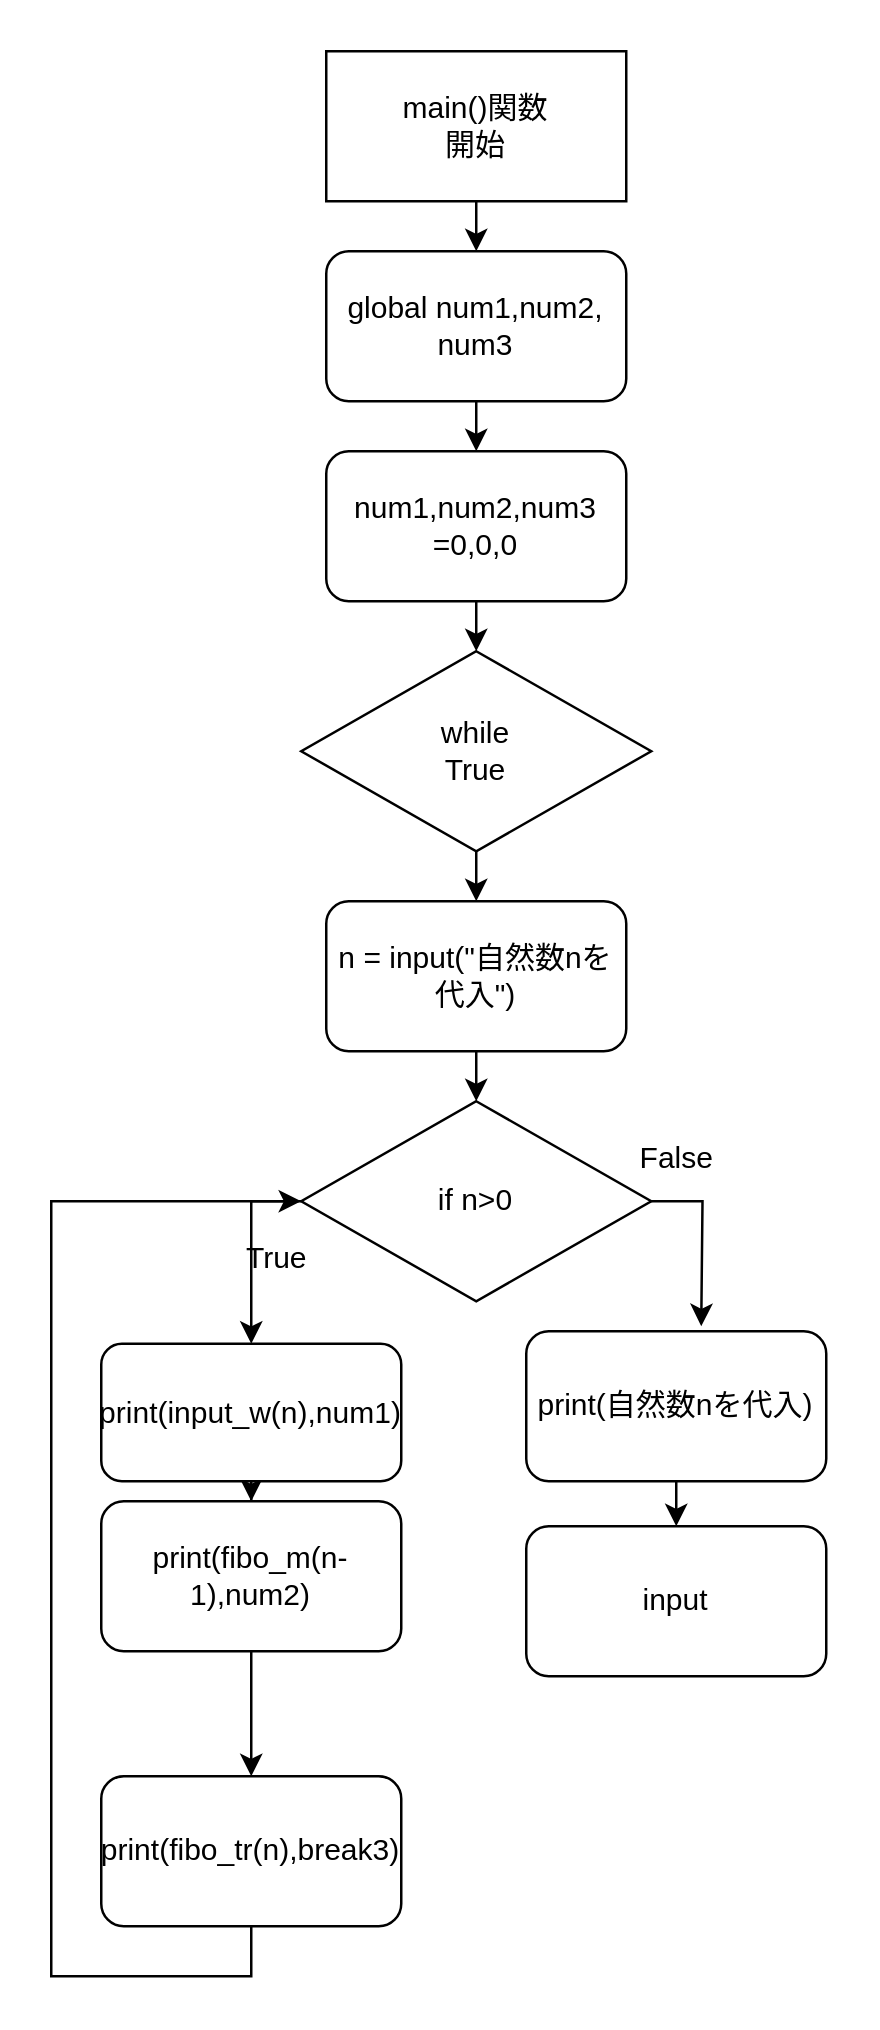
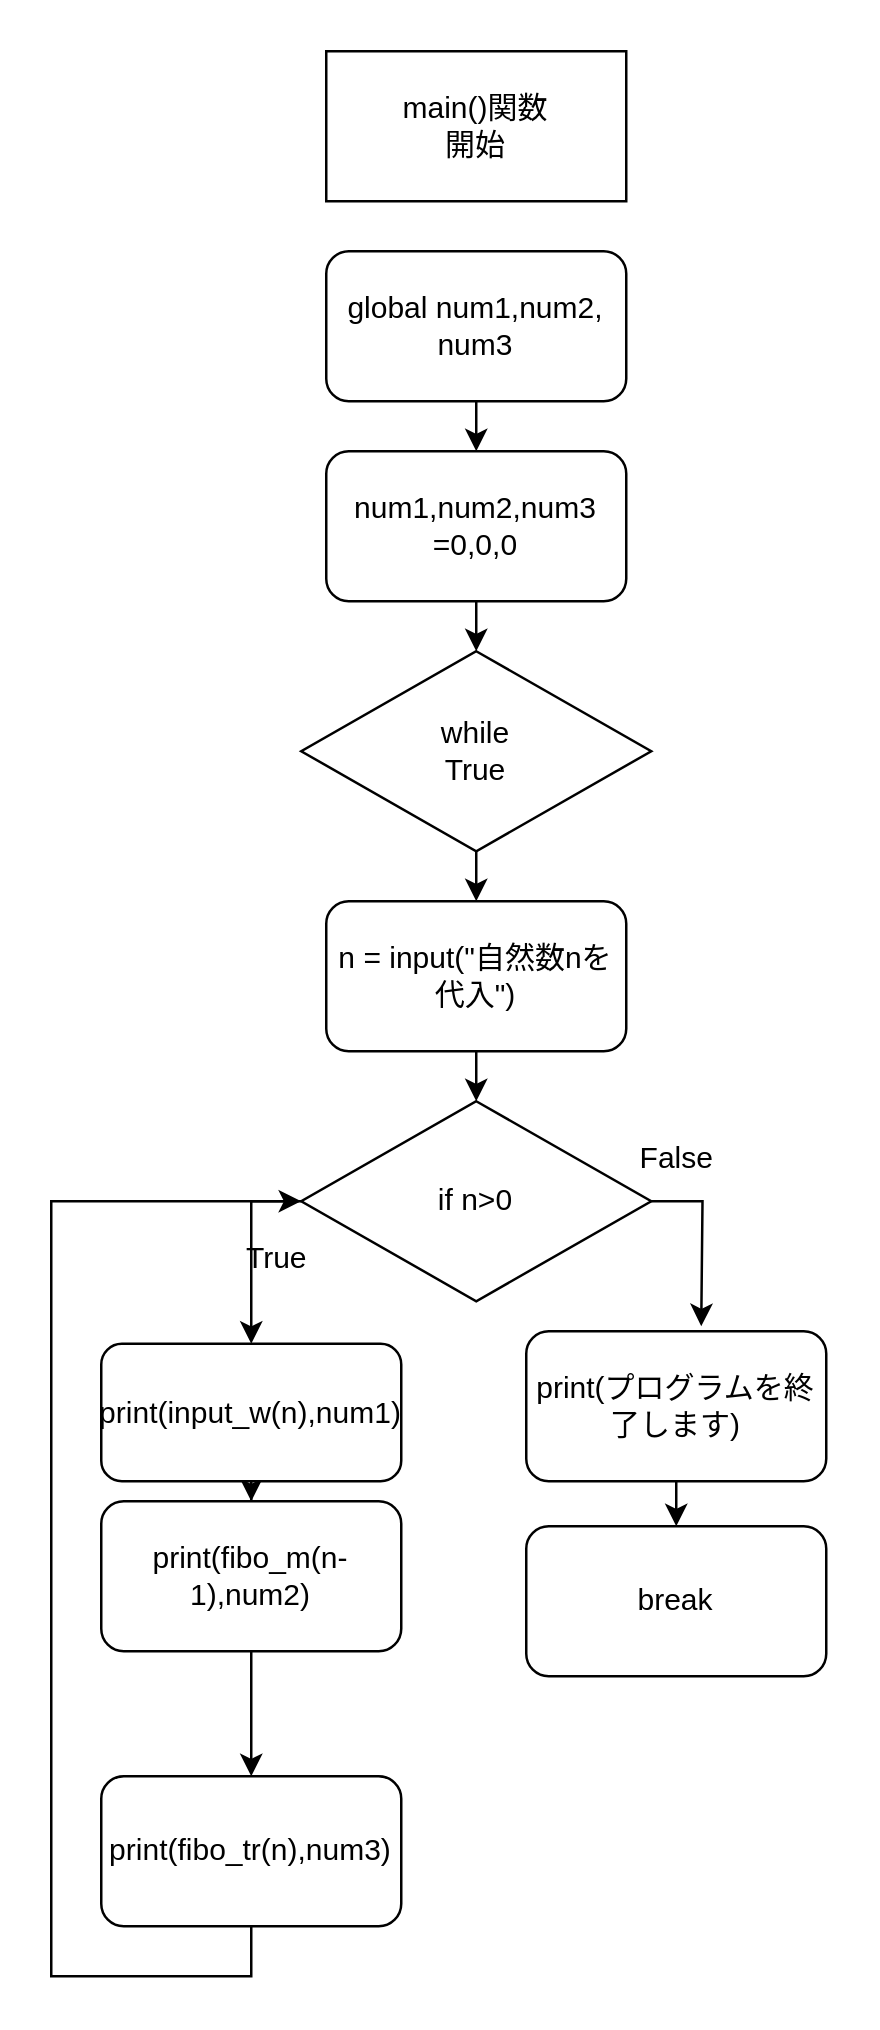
- <mxCell id="2" style="edgeStyle=orthogonalEdgeStyle;rounded=0;orthogonalLoop=1;jettySize=auto;html=1;exitX=0.5;exitY=1;exitDx=0;exitDy=0;entryX=0.5;entryY=0;entryDx=0;entryDy=0;" edge="1" parent="1" source="3" target="5"><mxGeometry relative="1" as="geometry" /></mxCell>
- <mxCell id="22" value="print(自然数nを代入)" style="rounded=1;whiteSpace=wrap;html=1;" vertex="1" parent="1"><mxGeometry x="210" y="532" width="120" height="60" as="geometry" /></mxCell>
+ <mxCell id="22" value="print(プログラムを終了します)" style="rounded=1;whiteSpace=wrap;html=1;" vertex="1" parent="1"><mxGeometry x="210" y="532" width="120" height="60" as="geometry" /></mxCell>
- <mxCell id="23" value="input" style="rounded=1;whiteSpace=wrap;html=1;" vertex="1" parent="1"><mxGeometry x="210" y="610" width="120" height="60" as="geometry" /></mxCell>
+ <mxCell id="23" value="break" style="rounded=1;whiteSpace=wrap;html=1;" vertex="1" parent="1"><mxGeometry x="210" y="610" width="120" height="60" as="geometry" /></mxCell>
- <mxCell id="20" value="print(fibo_tr(n),break3)" style="rounded=1;whiteSpace=wrap;html=1;" vertex="1" parent="1"><mxGeometry x="40" y="710" width="120" height="60" as="geometry" /></mxCell>
+ <mxCell id="20" value="print(fibo_tr(n),num3)" style="rounded=1;whiteSpace=wrap;html=1;" vertex="1" parent="1"><mxGeometry x="40" y="710" width="120" height="60" as="geometry" /></mxCell>
